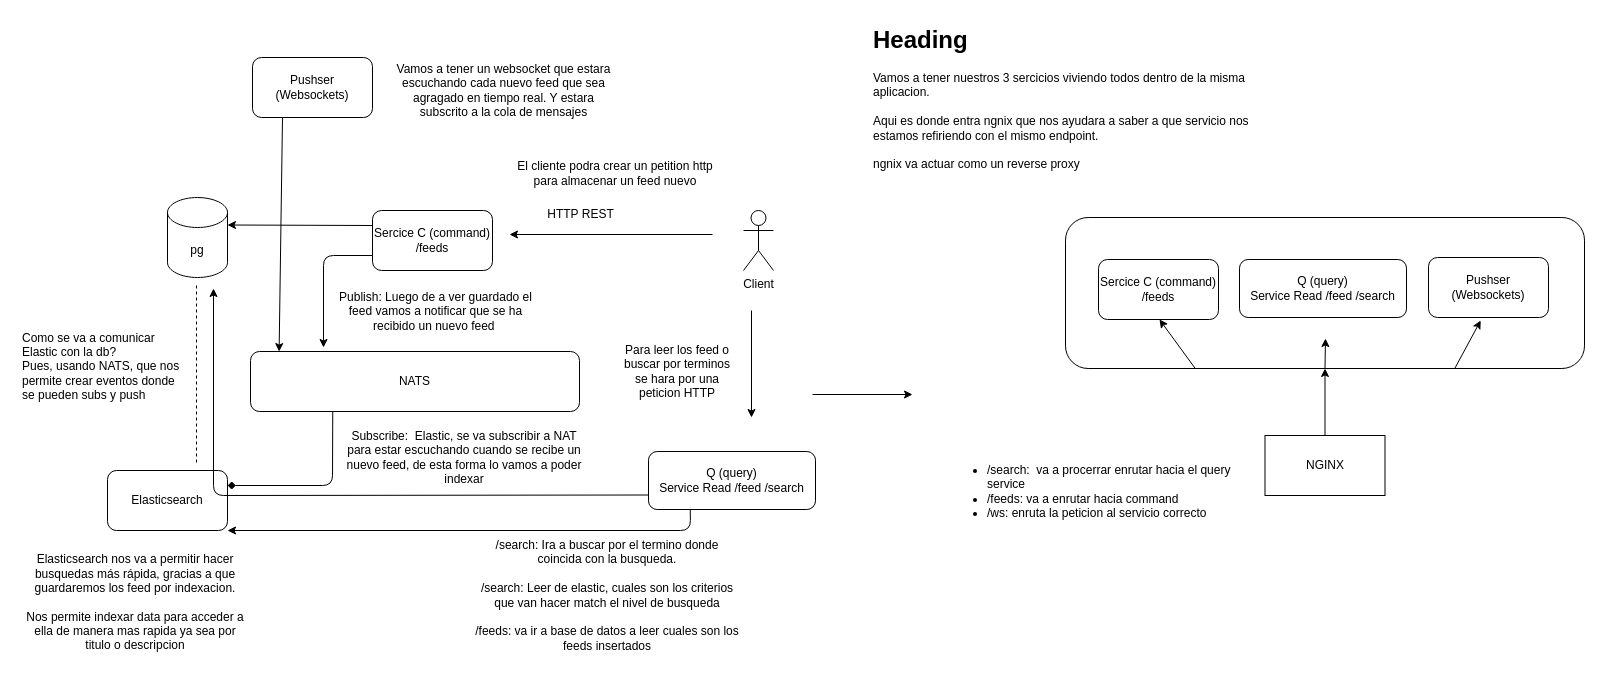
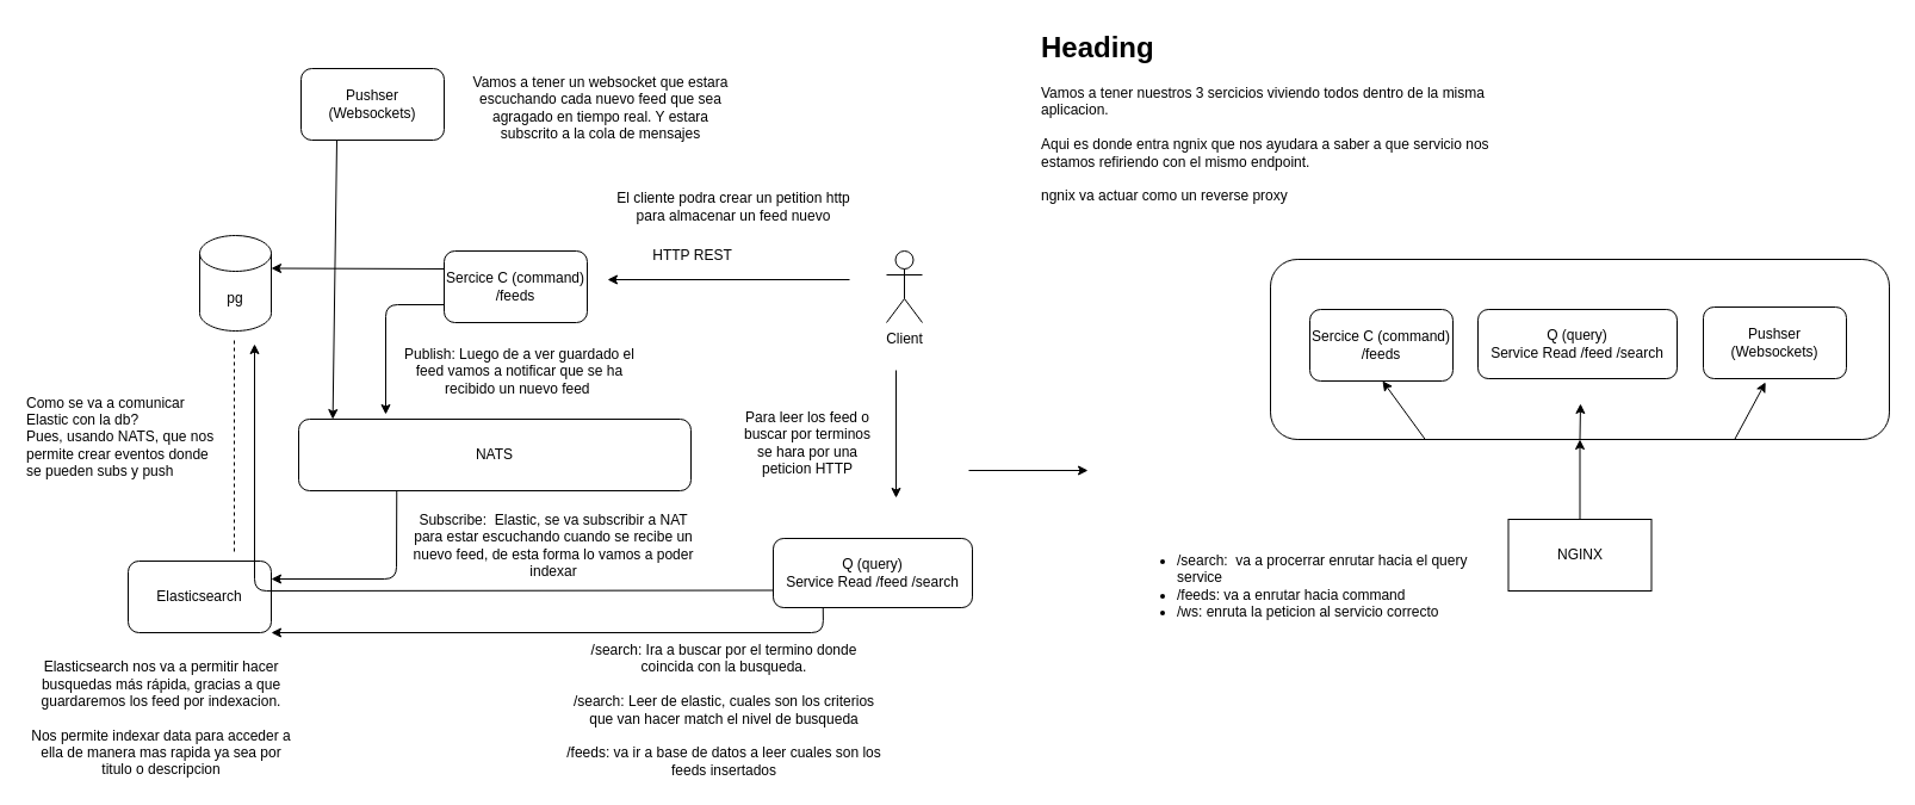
- <mxCell id="10" style="edgeStyle=none;html=1;exitX=0.25;exitY=1;exitDx=0;exitDy=0;entryX=1;entryY=0.25;entryDx=0;entryDy=0;endArrow=diamond;" parent="1" source="11" target="12" edge="1"><mxGeometry relative="1" as="geometry"><Array as="points"><mxPoint x="332" y="485" /></Array></mxGeometry></mxCell>
+ <mxCell id="10" style="edgeStyle=none;html=1;exitX=0.25;exitY=1;exitDx=0;exitDy=0;entryX=1;entryY=0.25;entryDx=0;entryDy=0;" parent="1" source="11" target="12" edge="1"><mxGeometry relative="1" as="geometry"><Array as="points"><mxPoint x="332" y="485" /></Array></mxGeometry></mxCell>
